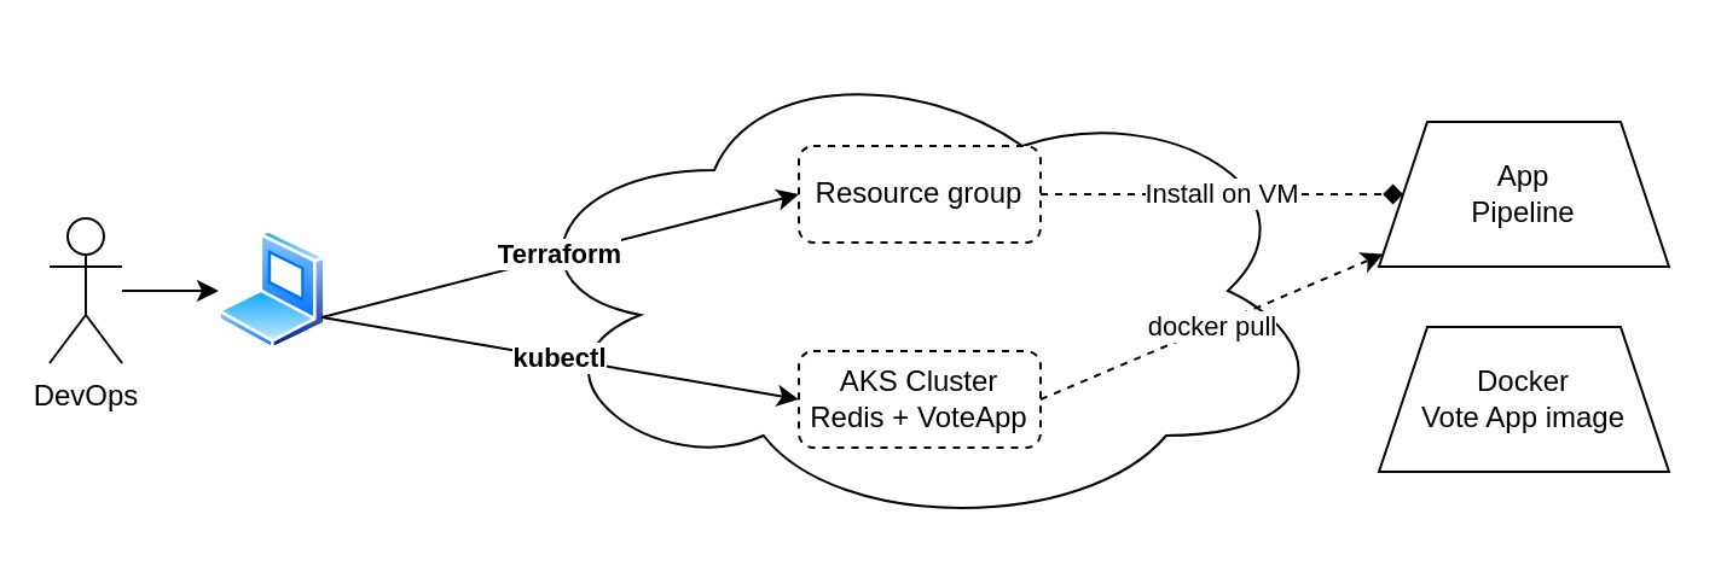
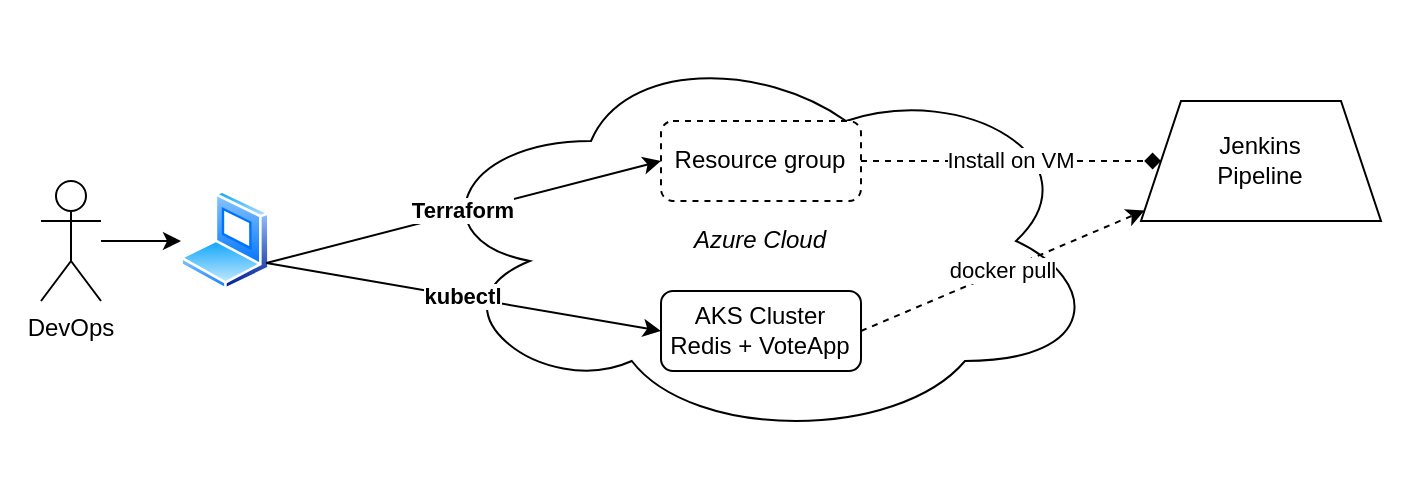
- <mxCell id="13" value="&lt;div&gt;App&lt;/div&gt;&lt;div&gt;Pipeline&lt;br&gt;&lt;/div&gt;" style="shape=trapezoid;perimeter=trapezoidPerimeter;whiteSpace=wrap;html=1;fixedSize=1;" vertex="1" parent="1"><mxGeometry x="570" y="50" width="120" height="60" as="geometry" /></mxCell>
+ <mxCell id="13" value="&lt;div&gt;Jenkins&lt;/div&gt;&lt;div&gt;Pipeline&lt;br&gt;&lt;/div&gt;" style="shape=trapezoid;perimeter=trapezoidPerimeter;whiteSpace=wrap;html=1;fixedSize=1;" vertex="1" parent="1"><mxGeometry x="570" y="50" width="120" height="60" as="geometry" /></mxCell>
+ <mxCell id="11" value="Azure Cloud" style="text;html=1;strokeColor=none;fillColor=none;align=center;verticalAlign=middle;whiteSpace=wrap;rounded=0;fontStyle=2" vertex="1" parent="1"><mxGeometry x="335" y="105" width="90" height="30" as="geometry" /></mxCell>
- <mxCell id="7" value="&lt;div&gt;AKS Cluster&lt;/div&gt;&lt;div&gt;Redis + VoteApp&lt;br&gt;&lt;/div&gt;" style="rounded=1;whiteSpace=wrap;html=1;dashed=1;" vertex="1" parent="1"><mxGeometry x="330" y="145" width="100" height="40" as="geometry" /></mxCell>
+ <mxCell id="7" value="&lt;div&gt;AKS Cluster&lt;/div&gt;&lt;div&gt;Redis + VoteApp&lt;br&gt;&lt;/div&gt;" style="rounded=1;whiteSpace=wrap;html=1;" vertex="1" parent="1"><mxGeometry x="330" y="145" width="100" height="40" as="geometry" /></mxCell>
- <mxCell id="8" value="&lt;div&gt;Docker&lt;/div&gt;&lt;div&gt;Vote App image&lt;br&gt;&lt;/div&gt;" style="shape=trapezoid;perimeter=trapezoidPerimeter;whiteSpace=wrap;html=1;fixedSize=1;" vertex="1" parent="1"><mxGeometry x="570" y="135" width="120" height="60" as="geometry" /></mxCell>
